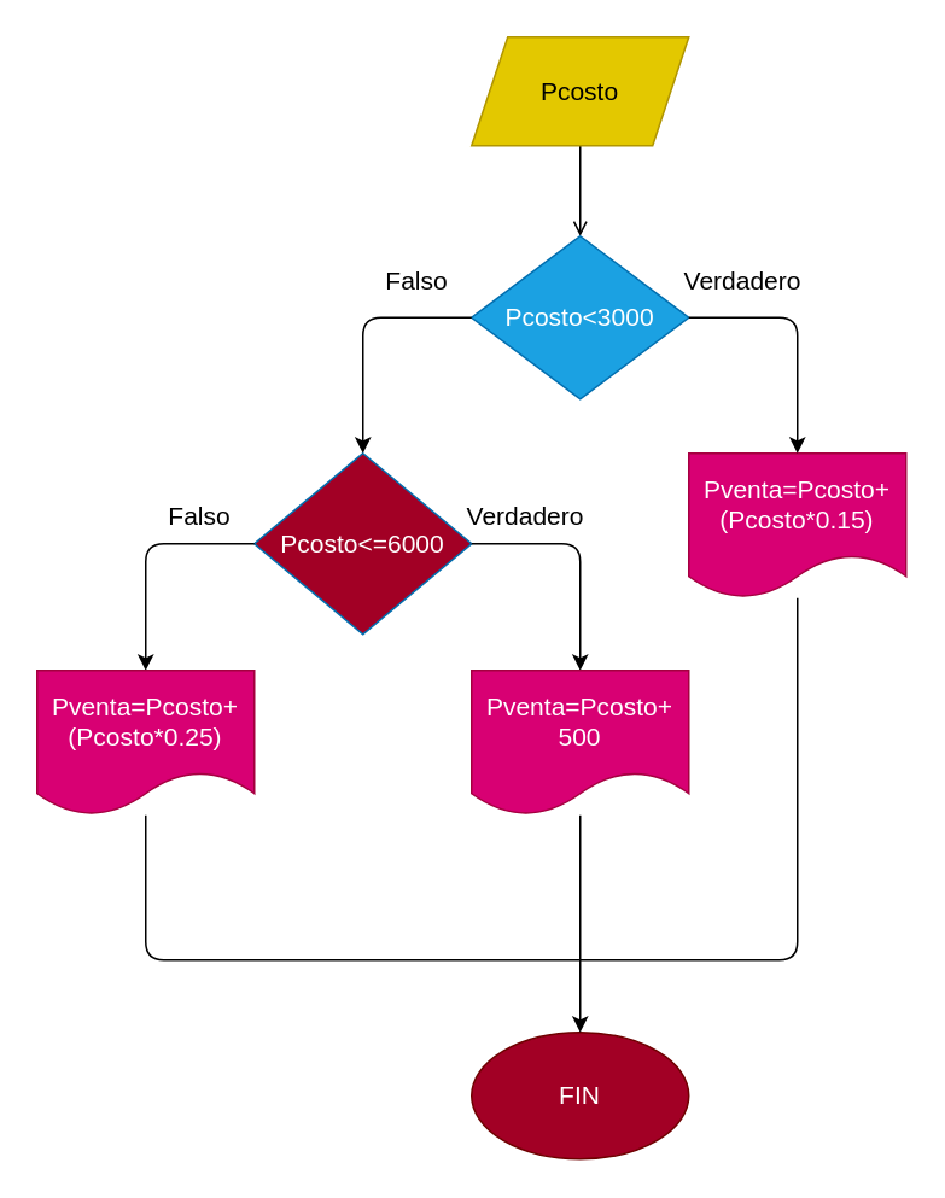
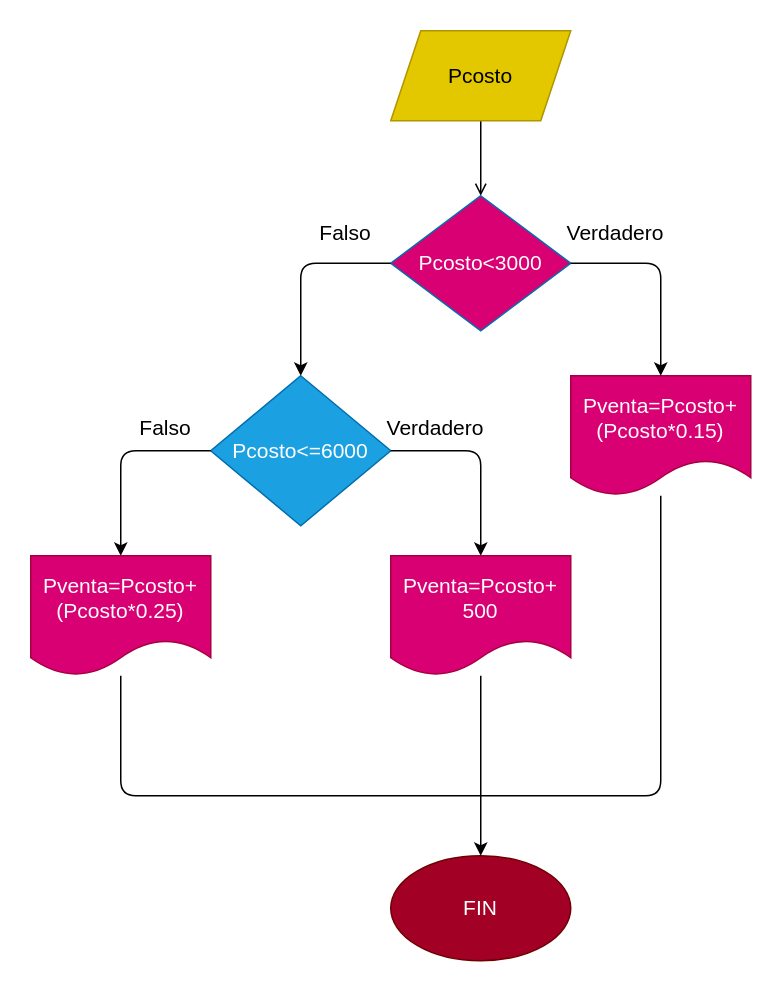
- <mxCell id="4" value="Pcosto&amp;lt;3000" style="rhombus;whiteSpace=wrap;html=1;fontSize=14;fillColor=#1ba1e2;fontColor=#ffffff;strokeColor=#006EAF;" vertex="1" parent="1"><mxGeometry x="260" y="130" width="120" height="90" as="geometry" /></mxCell>
+ <mxCell id="4" value="Pcosto&amp;lt;3000" style="rhombus;whiteSpace=wrap;html=1;fontSize=14;fillColor=#d80073;fontColor=#ffffff;strokeColor=#006EAF;" vertex="1" parent="1"><mxGeometry x="260" y="130" width="120" height="90" as="geometry" /></mxCell>
- <mxCell id="7" value="Pcosto&amp;lt;=6000" style="rhombus;whiteSpace=wrap;html=1;fontSize=14;fillColor=#a20025;fontColor=#ffffff;strokeColor=#006EAF;" vertex="1" parent="1"><mxGeometry x="140" y="250" width="120" height="100" as="geometry" /></mxCell>
+ <mxCell id="7" value="Pcosto&amp;lt;=6000" style="rhombus;whiteSpace=wrap;html=1;fontSize=14;fillColor=#1ba1e2;fontColor=#ffffff;strokeColor=#006EAF;" vertex="1" parent="1"><mxGeometry x="140" y="250" width="120" height="100" as="geometry" /></mxCell>
